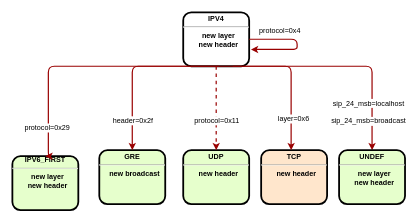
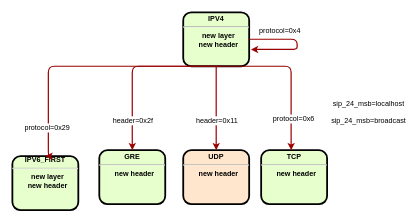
- <mxCell id="4" value="&lt;p style=&quot;margin: 4px 0px 0px ; text-align: center&quot;&gt;&lt;strong&gt;IPV4&lt;/strong&gt;&lt;/p&gt;&lt;hr&gt;&lt;p style=&quot;margin: 0px ; margin-left: 8px&quot;&gt;new layer&lt;/p&gt;&lt;p style=&quot;margin: 0px ; margin-left: 8px&quot;&gt;new header&lt;/p&gt;" style="verticalAlign=middle;align=center;overflow=fill;fontSize=12;fontFamily=Helvetica;html=1;rounded=1;fontStyle=1;strokeWidth=3;fillColor=#ffffff;" parent="1" vertex="1"><mxGeometry x="305" y="20" width="110" height="90" as="geometry" /></mxCell>
+ <mxCell id="4" value="&lt;p style=&quot;margin: 4px 0px 0px ; text-align: center&quot;&gt;&lt;strong&gt;IPV4&lt;/strong&gt;&lt;/p&gt;&lt;hr&gt;&lt;p style=&quot;margin: 0px ; margin-left: 8px&quot;&gt;new layer&lt;/p&gt;&lt;p style=&quot;margin: 0px ; margin-left: 8px&quot;&gt;new header&lt;/p&gt;" style="verticalAlign=middle;align=center;overflow=fill;fontSize=12;fontFamily=Helvetica;html=1;rounded=1;fontStyle=1;strokeWidth=3;fillColor=#E6FFCC" parent="1" vertex="1"><mxGeometry x="305" y="20" width="110" height="90" as="geometry" /></mxCell>
- <mxCell id="5" value="" style="edgeStyle=elbowEdgeStyle;elbow=horizontal;strokeColor=#990000;strokeWidth=2;exitX=0.75;exitY=1;exitDx=0;exitDy=0;entryX=0.5;entryY=0;entryDx=0;entryDy=0;" parent="1" source="4" target="7" edge="1"><mxGeometry width="100" height="100" relative="1" as="geometry"><mxPoint x="233.167" y="216.167" as="sourcePoint" /><mxPoint x="255" y="160" as="targetPoint" /><Array as="points"><mxPoint x="620" y="190" /></Array></mxGeometry></mxCell>
- <mxCell id="10" value="" style="edgeStyle=elbowEdgeStyle;elbow=horizontal;strokeColor=#990000;strokeWidth=2;exitX=0.5;exitY=1;exitDx=0;exitDy=0;entryX=0.5;entryY=0;entryDx=0;entryDy=0;dashed=1;" parent="1" source="4" target="6" edge="1"><mxGeometry width="100" height="100" relative="1" as="geometry"><mxPoint x="305" y="154" as="sourcePoint" /><mxPoint x="435" y="294" as="targetPoint" /><Array as="points"><mxPoint x="360" y="180" /></Array></mxGeometry></mxCell>
+ <mxCell id="10" value="" style="edgeStyle=elbowEdgeStyle;elbow=horizontal;strokeColor=#990000;strokeWidth=2;exitX=0.5;exitY=1;exitDx=0;exitDy=0;entryX=0.5;entryY=0;entryDx=0;entryDy=0;" parent="1" source="4" target="6" edge="1"><mxGeometry width="100" height="100" relative="1" as="geometry"><mxPoint x="305" y="154" as="sourcePoint" /><mxPoint x="435" y="294" as="targetPoint" /><Array as="points"><mxPoint x="360" y="180" /></Array></mxGeometry></mxCell>
- <mxCell id="16" value="layer=0x6" style="text;html=1;align=center;verticalAlign=middle;resizable=0;points=[];;labelBackgroundColor=#ffffff;" parent="1" vertex="1" connectable="0"><mxGeometry x="105" y="220" as="geometry"><mxPoint x="383" y="-23" as="offset" /></mxGeometry></mxCell>
+ <mxCell id="16" value="protocol=0x6" style="text;html=1;align=center;verticalAlign=middle;resizable=0;points=[];;labelBackgroundColor=#ffffff;" parent="1" vertex="1" connectable="0"><mxGeometry x="105" y="220" as="geometry"><mxPoint x="383" y="-23" as="offset" /></mxGeometry></mxCell>
- <mxCell id="15" value="protocol=0x11" style="text;html=1;align=center;verticalAlign=middle;resizable=0;points=[];;labelBackgroundColor=#ffffff;" parent="1" vertex="1" connectable="0"><mxGeometry x="360" y="200" as="geometry"><mxPoint as="offset" /></mxGeometry></mxCell>
+ <mxCell id="15" value="header=0x11" style="text;html=1;align=center;verticalAlign=middle;resizable=0;points=[];;labelBackgroundColor=#ffffff;" parent="1" vertex="1" connectable="0"><mxGeometry x="360" y="200" as="geometry"><mxPoint as="offset" /></mxGeometry></mxCell>
- <mxCell id="3" value="&lt;p style=&quot;margin: 4px 0px 0px ; text-align: center&quot;&gt;GRE&lt;/p&gt;&lt;hr&gt;&lt;p style=&quot;margin: 0px 0px 0px 8px&quot;&gt;&lt;span&gt;new broadcast&lt;/span&gt;&lt;br&gt;&lt;/p&gt;" style="verticalAlign=middle;align=center;overflow=fill;fontSize=12;fontFamily=Helvetica;html=1;rounded=1;fontStyle=1;strokeWidth=3;fillColor=#E6FFCC" parent="1" vertex="1"><mxGeometry x="165" y="250" width="110" height="90" as="geometry" /></mxCell>
+ <mxCell id="3" value="&lt;p style=&quot;margin: 4px 0px 0px ; text-align: center&quot;&gt;GRE&lt;/p&gt;&lt;hr&gt;&lt;p style=&quot;margin: 0px 0px 0px 8px&quot;&gt;&lt;span&gt;new header&lt;/span&gt;&lt;br&gt;&lt;/p&gt;" style="verticalAlign=middle;align=center;overflow=fill;fontSize=12;fontFamily=Helvetica;html=1;rounded=1;fontStyle=1;strokeWidth=3;fillColor=#E6FFCC" parent="1" vertex="1"><mxGeometry x="165" y="250" width="110" height="90" as="geometry" /></mxCell>
- <mxCell id="6" value="&lt;p style=&quot;margin: 4px 0px 0px ; text-align: center&quot;&gt;UDP&lt;/p&gt;&lt;hr&gt;&lt;p style=&quot;margin: 0px 0px 0px 8px&quot;&gt;&lt;span&gt;new header&lt;/span&gt;&lt;br&gt;&lt;/p&gt;" style="verticalAlign=middle;align=center;overflow=fill;fontSize=12;fontFamily=Helvetica;html=1;rounded=1;fontStyle=1;strokeWidth=3;fillColor=#E6FFCC" parent="1" vertex="1"><mxGeometry x="305" y="250" width="110" height="90" as="geometry" /></mxCell>
+ <mxCell id="6" value="&lt;p style=&quot;margin: 4px 0px 0px ; text-align: center&quot;&gt;UDP&lt;/p&gt;&lt;hr&gt;&lt;p style=&quot;margin: 0px 0px 0px 8px&quot;&gt;&lt;span&gt;new header&lt;/span&gt;&lt;br&gt;&lt;/p&gt;" style="verticalAlign=middle;align=center;overflow=fill;fontSize=12;fontFamily=Helvetica;html=1;rounded=1;fontStyle=1;strokeWidth=3;fillColor=#ffe6cc;" parent="1" vertex="1"><mxGeometry x="305" y="250" width="110" height="90" as="geometry" /></mxCell>
- <mxCell id="8" value="&lt;p style=&quot;margin: 4px 0px 0px ; text-align: center&quot;&gt;TCP&lt;/p&gt;&lt;hr&gt;&lt;p style=&quot;margin: 0px 0px 0px 8px&quot;&gt;&lt;span&gt;new header&lt;/span&gt;&lt;br&gt;&lt;/p&gt;" style="verticalAlign=middle;align=center;overflow=fill;fontSize=12;fontFamily=Helvetica;html=1;rounded=1;fontStyle=1;strokeWidth=3;fillColor=#ffe6cc;" parent="1" vertex="1"><mxGeometry x="435" y="250" width="110" height="90" as="geometry" /></mxCell>
+ <mxCell id="8" value="&lt;p style=&quot;margin: 4px 0px 0px ; text-align: center&quot;&gt;TCP&lt;/p&gt;&lt;hr&gt;&lt;p style=&quot;margin: 0px 0px 0px 8px&quot;&gt;&lt;span&gt;new header&lt;/span&gt;&lt;br&gt;&lt;/p&gt;" style="verticalAlign=middle;align=center;overflow=fill;fontSize=12;fontFamily=Helvetica;html=1;rounded=1;fontStyle=1;strokeWidth=3;fillColor=#E6FFCC" parent="1" vertex="1"><mxGeometry x="435" y="250" width="110" height="90" as="geometry" /></mxCell>
- <mxCell id="7" value="&lt;p style=&quot;margin: 4px 0px 0px ; text-align: center&quot;&gt;&lt;strong&gt;UNDEF&lt;/strong&gt;&lt;/p&gt;&lt;hr&gt;&lt;p style=&quot;margin: 0px 0px 0px 8px&quot;&gt;&lt;span&gt;new layer&lt;/span&gt;&lt;/p&gt;&lt;p style=&quot;margin: 0px 0px 0px 8px&quot;&gt;&lt;span&gt;new header&lt;/span&gt;&lt;br&gt;&lt;/p&gt;" style="verticalAlign=middle;align=center;overflow=fill;fontSize=12;fontFamily=Helvetica;html=1;rounded=1;fontStyle=1;strokeWidth=3;fillColor=#E6FFCC" parent="1" vertex="1"><mxGeometry x="565" y="250" width="110" height="90" as="geometry" /></mxCell>
